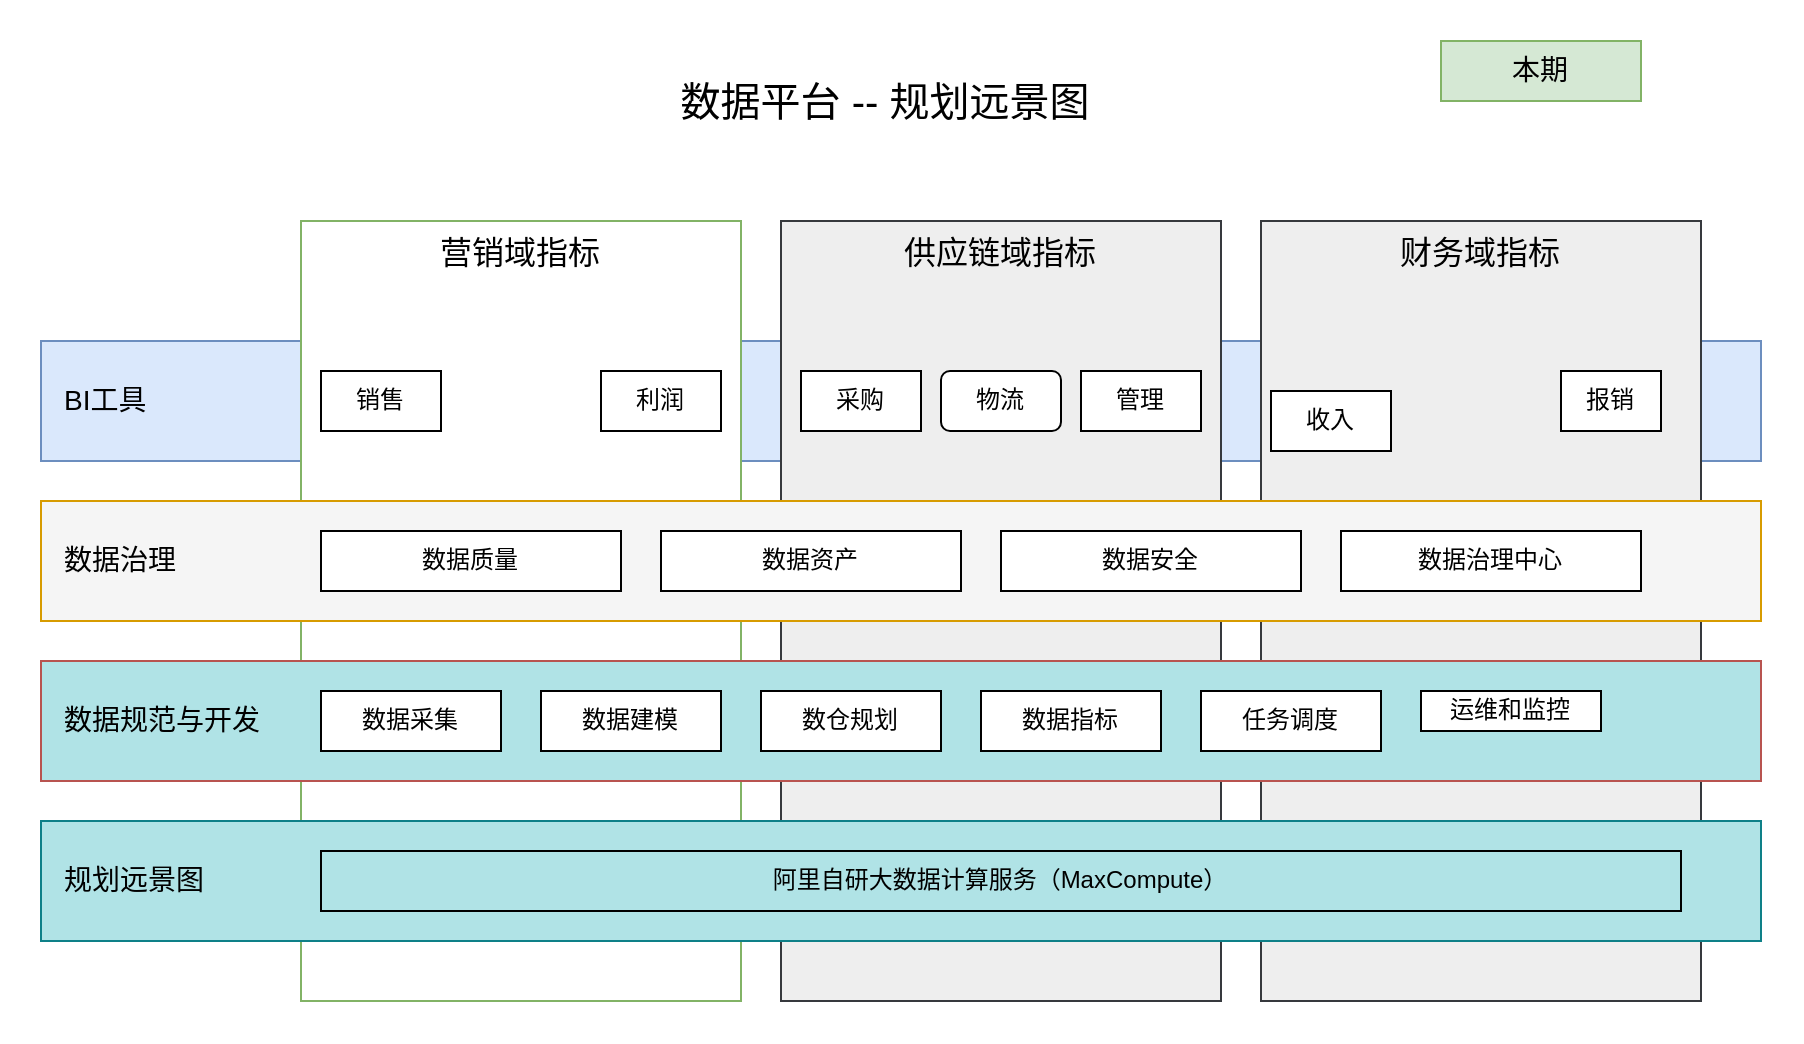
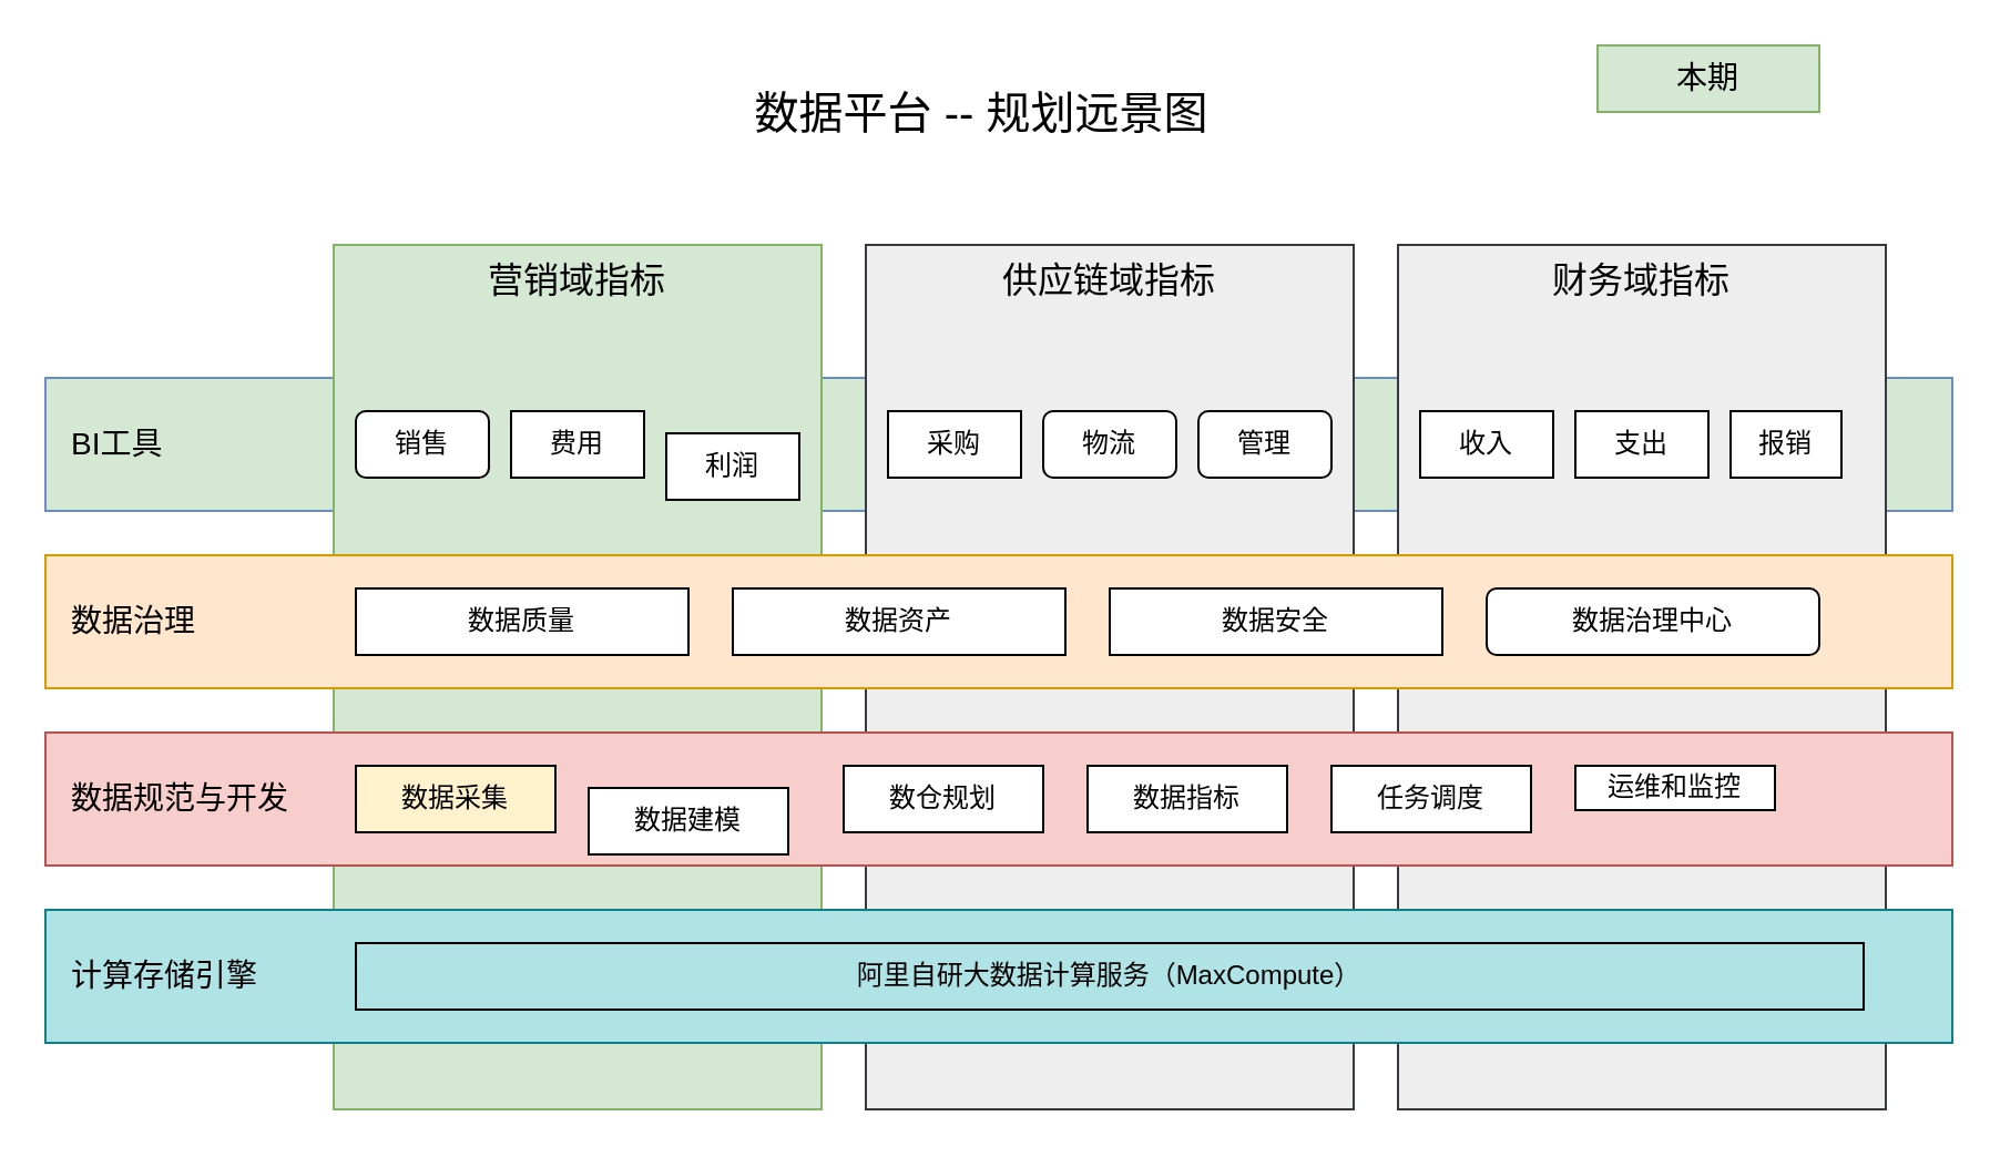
- <mxCell id="4" value="营销域指标" style="rounded=0;whiteSpace=wrap;html=1;verticalAlign=top;fontSize=16;fillColor=#ffffff;strokeColor=#82b366;" parent="1" vertex="1"><mxGeometry x="150" y="110" width="220" height="390" as="geometry" /></mxCell>
+ <mxCell id="4" value="营销域指标" style="rounded=0;whiteSpace=wrap;html=1;verticalAlign=top;fontSize=16;fillColor=#d5e8d4;strokeColor=#82b366;" parent="1" vertex="1"><mxGeometry x="150" y="110" width="220" height="390" as="geometry" /></mxCell>
- <mxCell id="3" value="BI工具" style="rounded=0;whiteSpace=wrap;html=1;align=left;spacingLeft=10;fontSize=14;fillColor=#dae8fc;strokeColor=#6c8ebf;" parent="1" vertex="1"><mxGeometry x="20" y="170" width="860" height="60" as="geometry" /></mxCell>
+ <mxCell id="3" value="BI工具" style="rounded=0;whiteSpace=wrap;html=1;align=left;spacingLeft=10;fontSize=14;fillColor=#d5e8d4;strokeColor=#6c8ebf;" parent="1" vertex="1"><mxGeometry x="20" y="170" width="860" height="60" as="geometry" /></mxCell>
- <mxCell id="5" value="销售" style="rounded=0;whiteSpace=wrap;html=1;" parent="1" vertex="1"><mxGeometry x="160" y="185" width="60" height="30" as="geometry" /></mxCell>
+ <mxCell id="5" value="销售" style="whiteSpace=wrap;html=1;rounded=1;" parent="1" vertex="1"><mxGeometry x="160" y="185" width="60" height="30" as="geometry" /></mxCell>
+ <mxCell id="6" value="费用" style="rounded=0;whiteSpace=wrap;html=1;" parent="1" vertex="1"><mxGeometry x="230" y="185" width="60" height="30" as="geometry" /></mxCell>
- <mxCell id="7" value="利润" style="rounded=0;whiteSpace=wrap;html=1;" parent="1" vertex="1"><mxGeometry x="300" y="185" width="60" height="30" as="geometry" /></mxCell>
+ <mxCell id="7" value="利润" style="rounded=0;whiteSpace=wrap;html=1;" parent="1" vertex="1"><mxGeometry x="300" y="195" width="60" height="30" as="geometry" /></mxCell>
- <mxCell id="15" value="管理" style="rounded=0;whiteSpace=wrap;html=1;" parent="1" vertex="1"><mxGeometry x="540" y="185" width="60" height="30" as="geometry" /></mxCell>
+ <mxCell id="15" value="管理" style="whiteSpace=wrap;html=1;rounded=1;" parent="1" vertex="1"><mxGeometry x="540" y="185" width="60" height="30" as="geometry" /></mxCell>
+ <mxCell id="12" value="支出" style="rounded=0;whiteSpace=wrap;html=1;" parent="1" vertex="1"><mxGeometry x="710" y="185" width="60" height="30" as="geometry" /></mxCell>
- <mxCell id="11" value="收入" style="rounded=0;whiteSpace=wrap;html=1;" parent="1" vertex="1"><mxGeometry x="635" y="195" width="60" height="30" as="geometry" /></mxCell>
+ <mxCell id="11" value="收入" style="rounded=0;whiteSpace=wrap;html=1;" parent="1" vertex="1"><mxGeometry x="640" y="185" width="60" height="30" as="geometry" /></mxCell>
- <mxCell id="16" value="数据治理" style="rounded=0;whiteSpace=wrap;html=1;align=left;spacingLeft=10;fontSize=14;fillColor=#f5f5f5;strokeColor=#d79b00;" parent="1" vertex="1"><mxGeometry x="20" y="250" width="860" height="60" as="geometry" /></mxCell>
+ <mxCell id="16" value="数据治理" style="rounded=0;whiteSpace=wrap;html=1;align=left;spacingLeft=10;fontSize=14;fillColor=#ffe6cc;strokeColor=#d79b00;" parent="1" vertex="1"><mxGeometry x="20" y="250" width="860" height="60" as="geometry" /></mxCell>
- <mxCell id="20" value="数据治理中心" style="rounded=0;whiteSpace=wrap;html=1;" parent="1" vertex="1"><mxGeometry x="670" y="265" width="150" height="30" as="geometry" /></mxCell>
+ <mxCell id="20" value="数据治理中心" style="whiteSpace=wrap;html=1;rounded=1;" parent="1" vertex="1"><mxGeometry x="670" y="265" width="150" height="30" as="geometry" /></mxCell>
- <mxCell id="21" value="数据规范与开发" style="rounded=0;whiteSpace=wrap;html=1;align=left;spacingLeft=10;fontSize=14;fillColor=#b0e3e6;strokeColor=#b85450;" parent="1" vertex="1"><mxGeometry x="20" y="330" width="860" height="60" as="geometry" /></mxCell>
+ <mxCell id="21" value="数据规范与开发" style="rounded=0;whiteSpace=wrap;html=1;align=left;spacingLeft=10;fontSize=14;fillColor=#f8cecc;strokeColor=#b85450;" parent="1" vertex="1"><mxGeometry x="20" y="330" width="860" height="60" as="geometry" /></mxCell>
- <mxCell id="22" value="数据采集" style="rounded=0;whiteSpace=wrap;html=1;" parent="1" vertex="1"><mxGeometry x="160" y="345" width="90" height="30" as="geometry" /></mxCell>
+ <mxCell id="22" value="数据采集" style="rounded=0;whiteSpace=wrap;html=1;fillColor=#fff2cc;" parent="1" vertex="1"><mxGeometry x="160" y="345" width="90" height="30" as="geometry" /></mxCell>
- <mxCell id="23" value="数据建模" style="rounded=0;whiteSpace=wrap;html=1;" parent="1" vertex="1"><mxGeometry x="270" y="345" width="90" height="30" as="geometry" /></mxCell>
+ <mxCell id="23" value="数据建模" style="rounded=0;whiteSpace=wrap;html=1;" parent="1" vertex="1"><mxGeometry x="265" y="355" width="90" height="30" as="geometry" /></mxCell>
- <mxCell id="28" value="规划远景图" style="rounded=0;whiteSpace=wrap;html=1;align=left;spacingLeft=10;fontSize=14;fillColor=#b0e3e6;strokeColor=#0e8088;" parent="1" vertex="1"><mxGeometry x="20" y="410" width="860" height="60" as="geometry" /></mxCell>
+ <mxCell id="28" value="计算存储引擎" style="rounded=0;whiteSpace=wrap;html=1;align=left;spacingLeft=10;fontSize=14;fillColor=#b0e3e6;strokeColor=#0e8088;" parent="1" vertex="1"><mxGeometry x="20" y="410" width="860" height="60" as="geometry" /></mxCell>
